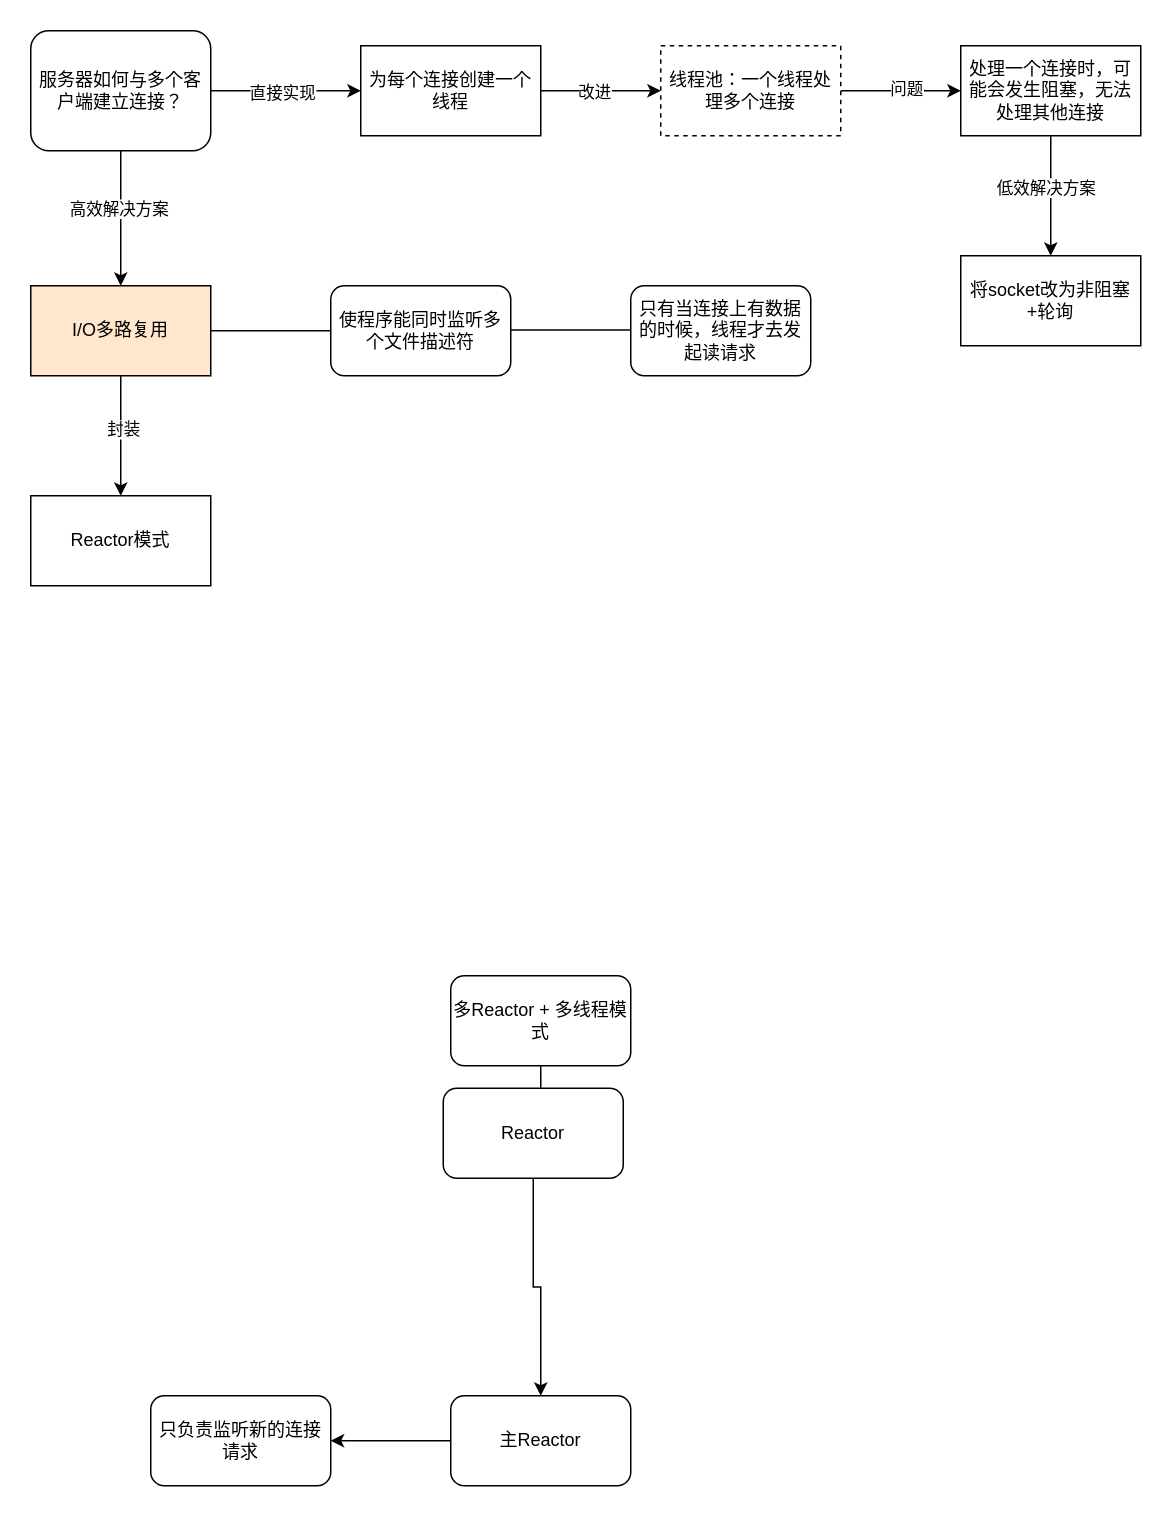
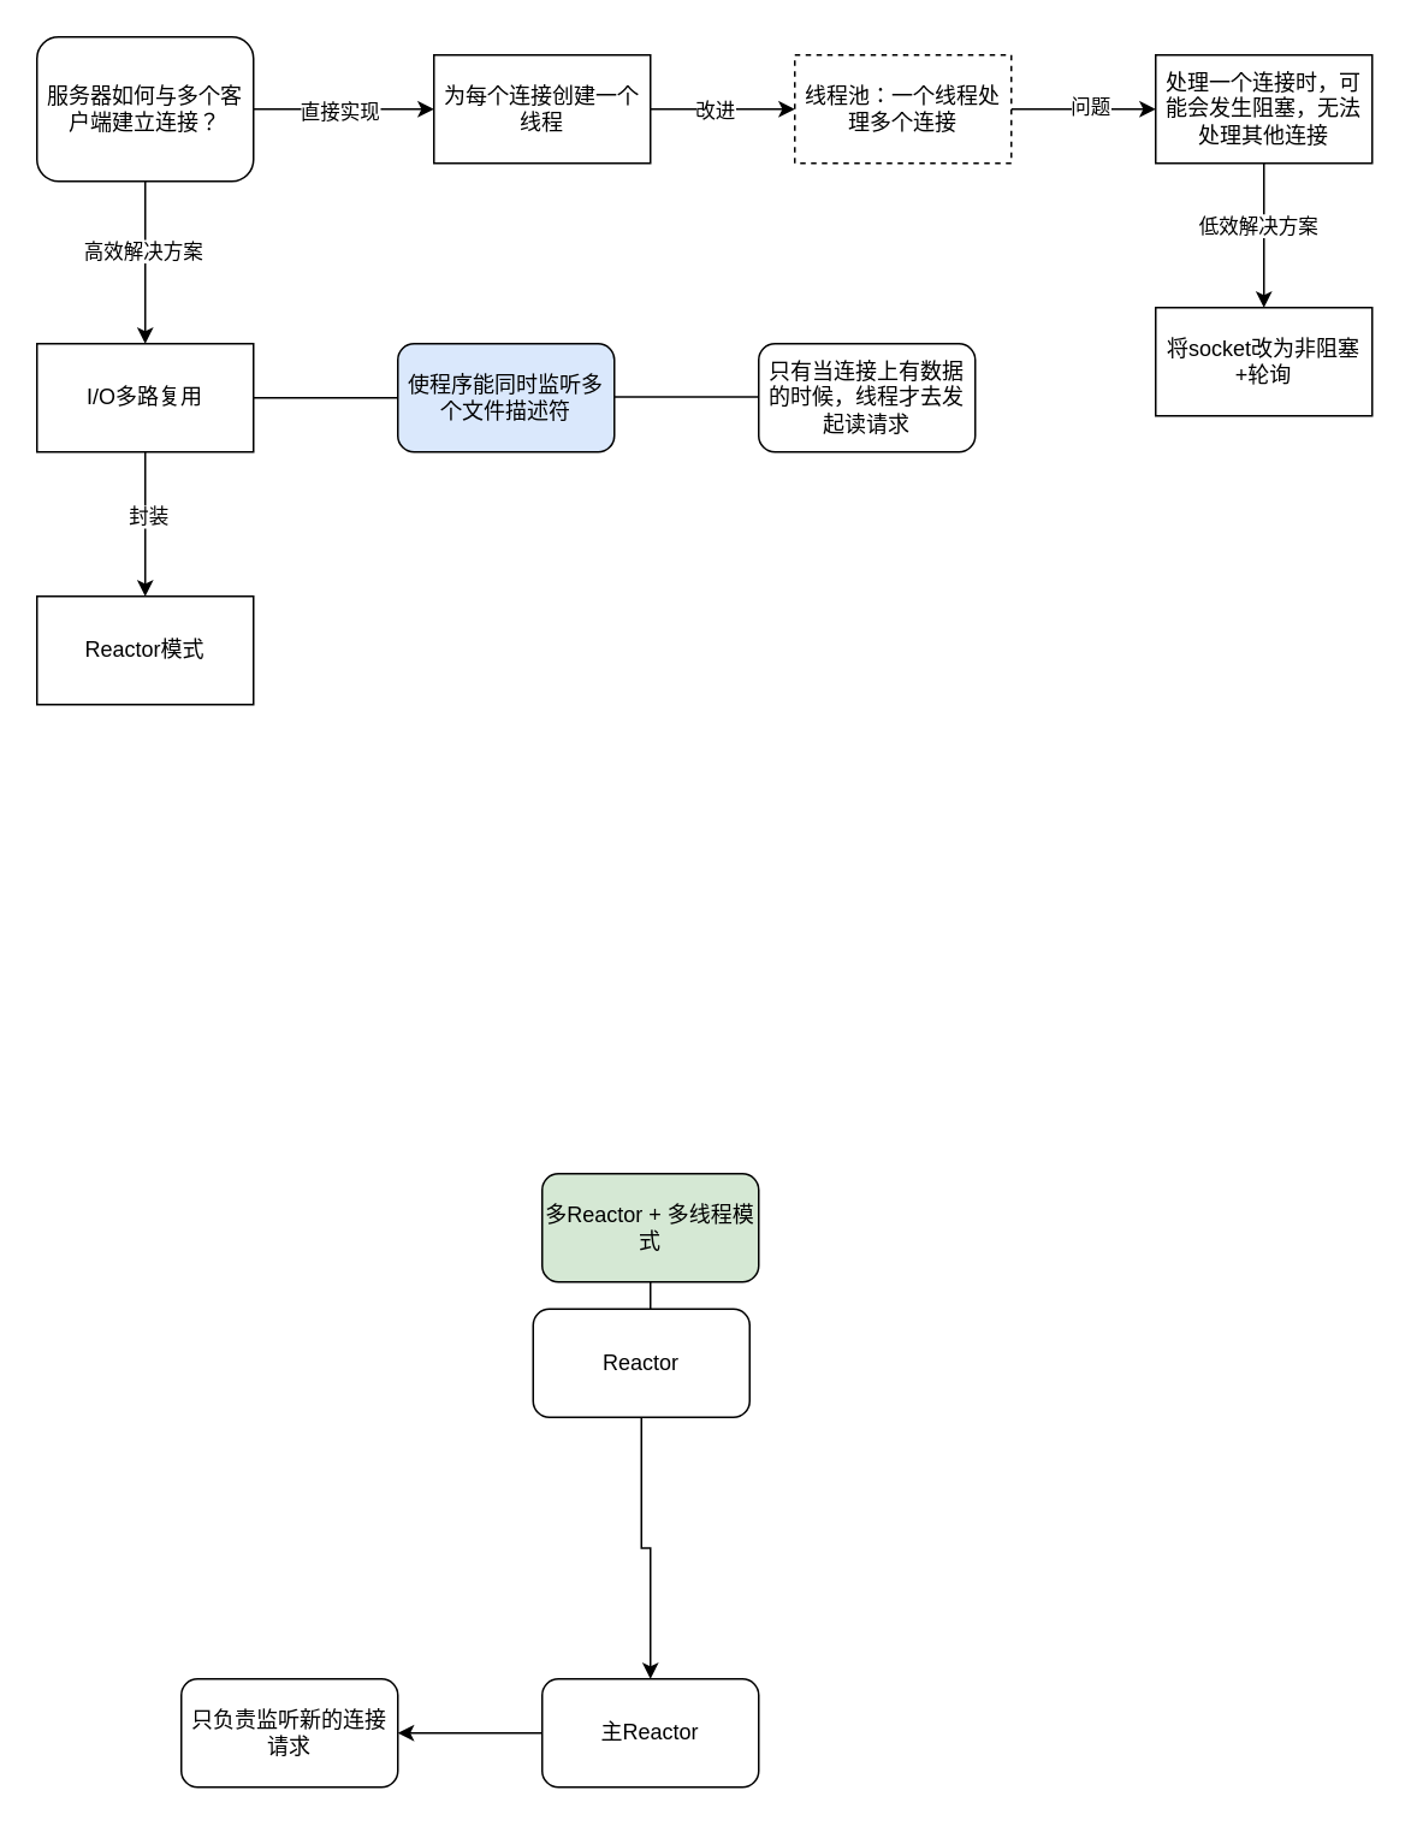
- <mxCell id="26" value="I/O多路复用" style="whiteSpace=wrap;html=1;fillColor=#ffe6cc;" vertex="1" parent="1"><mxGeometry x="20" y="190" width="120" height="60" as="geometry" /></mxCell>
+ <mxCell id="26" value="I/O多路复用" style="whiteSpace=wrap;html=1;" vertex="1" parent="1"><mxGeometry x="20" y="190" width="120" height="60" as="geometry" /></mxCell>
- <mxCell id="27" value="使程序能同时监听多个文件描述符" style="rounded=1;whiteSpace=wrap;html=1;" vertex="1" parent="1"><mxGeometry x="220" y="190" width="120" height="60" as="geometry" /></mxCell>
+ <mxCell id="27" value="使程序能同时监听多个文件描述符" style="rounded=1;whiteSpace=wrap;html=1;fillColor=#dae8fc;" vertex="1" parent="1"><mxGeometry x="220" y="190" width="120" height="60" as="geometry" /></mxCell>
- <mxCell id="3" value="多Reactor + 多线程模式" style="rounded=1;whiteSpace=wrap;html=1;" parent="1" vertex="1"><mxGeometry x="300" y="650" width="120" height="60" as="geometry" /></mxCell>
+ <mxCell id="3" value="多Reactor + 多线程模式" style="rounded=1;whiteSpace=wrap;html=1;fillColor=#d5e8d4;" parent="1" vertex="1"><mxGeometry x="300" y="650" width="120" height="60" as="geometry" /></mxCell>
